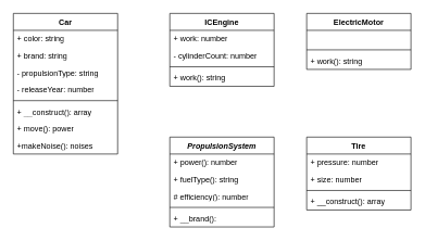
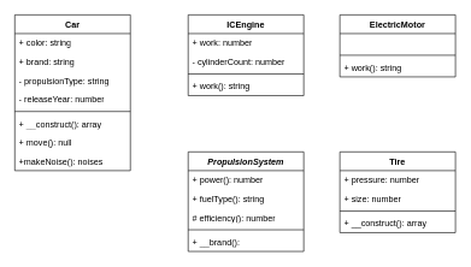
- <mxCell id="9" value="+ move(): power" style="text;strokeColor=none;fillColor=none;align=left;verticalAlign=top;spacingLeft=4;spacingRight=4;overflow=hidden;rotatable=0;points=[[0,0.5],[1,0.5]];portConstraint=eastwest;whiteSpace=wrap;html=1;" vertex="1" parent="2"><mxGeometry y="164" width="160" height="26" as="geometry" /></mxCell>
+ <mxCell id="9" value="+ move(): null" style="text;strokeColor=none;fillColor=none;align=left;verticalAlign=top;spacingLeft=4;spacingRight=4;overflow=hidden;rotatable=0;points=[[0,0.5],[1,0.5]];portConstraint=eastwest;whiteSpace=wrap;html=1;" vertex="1" parent="2"><mxGeometry y="164" width="160" height="26" as="geometry" /></mxCell>
